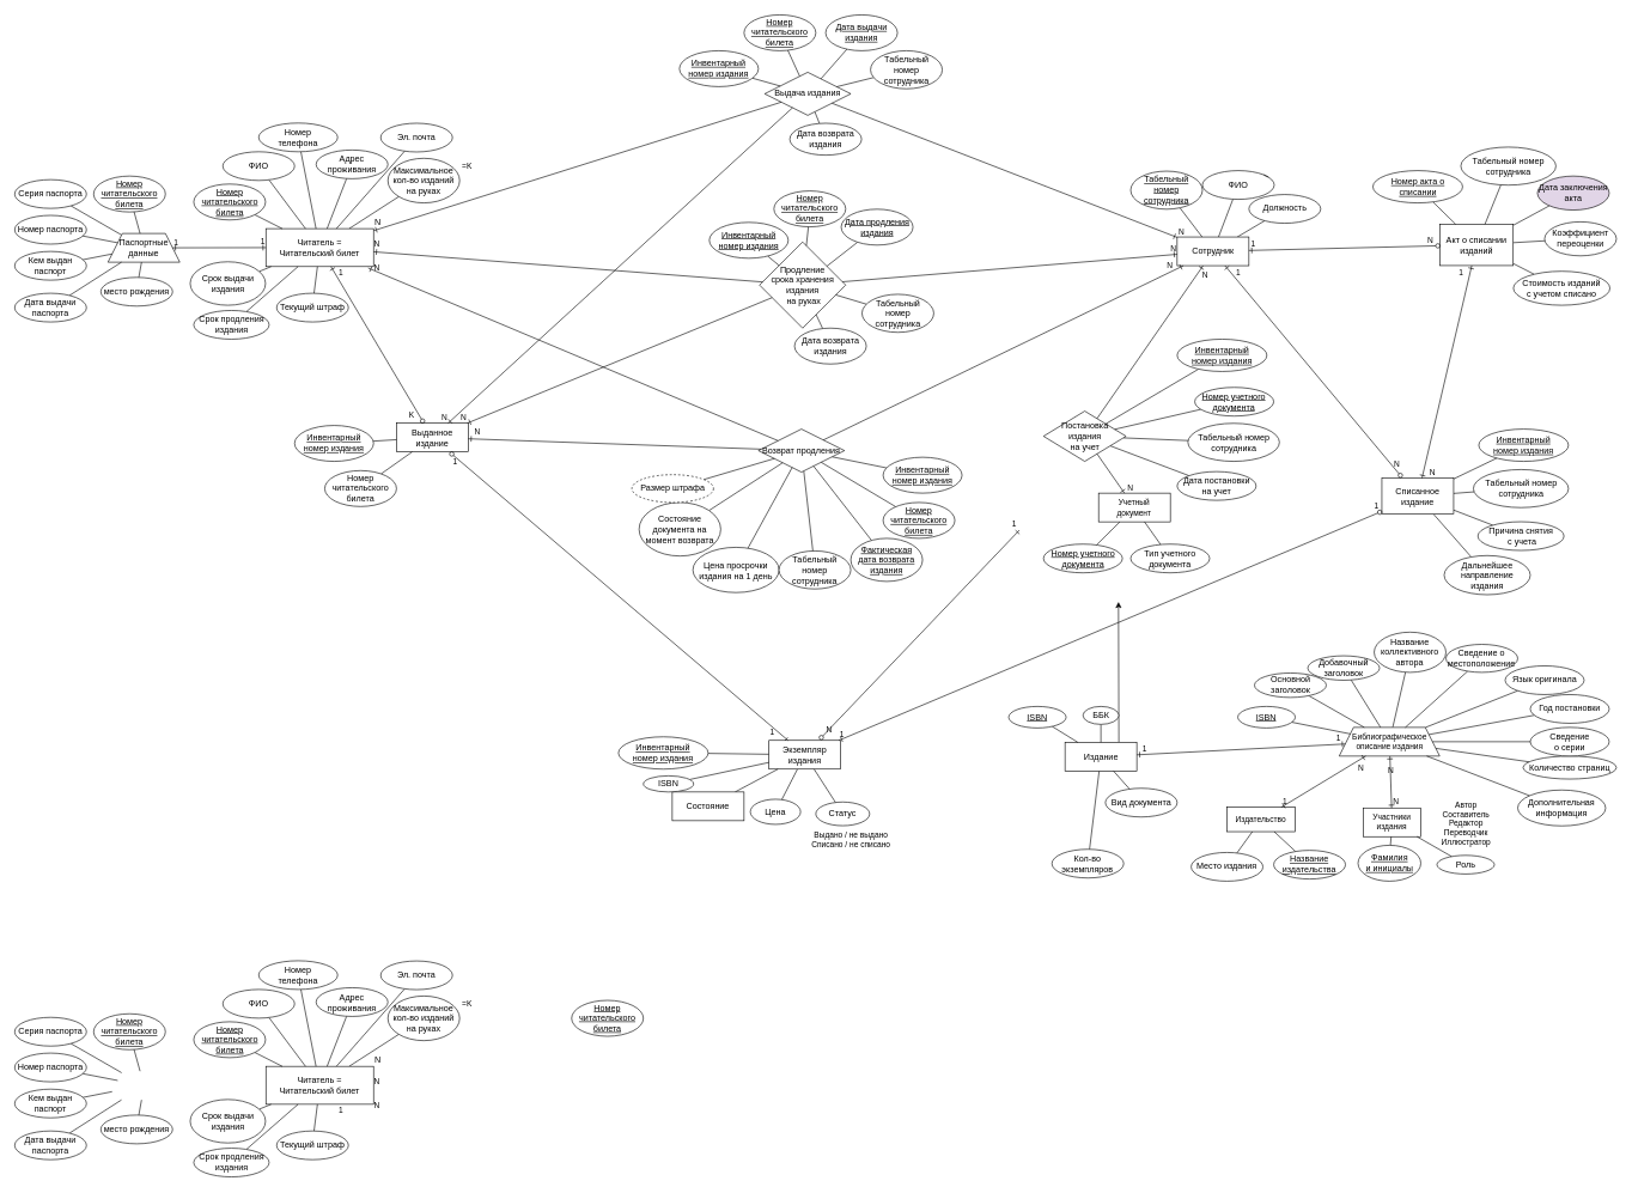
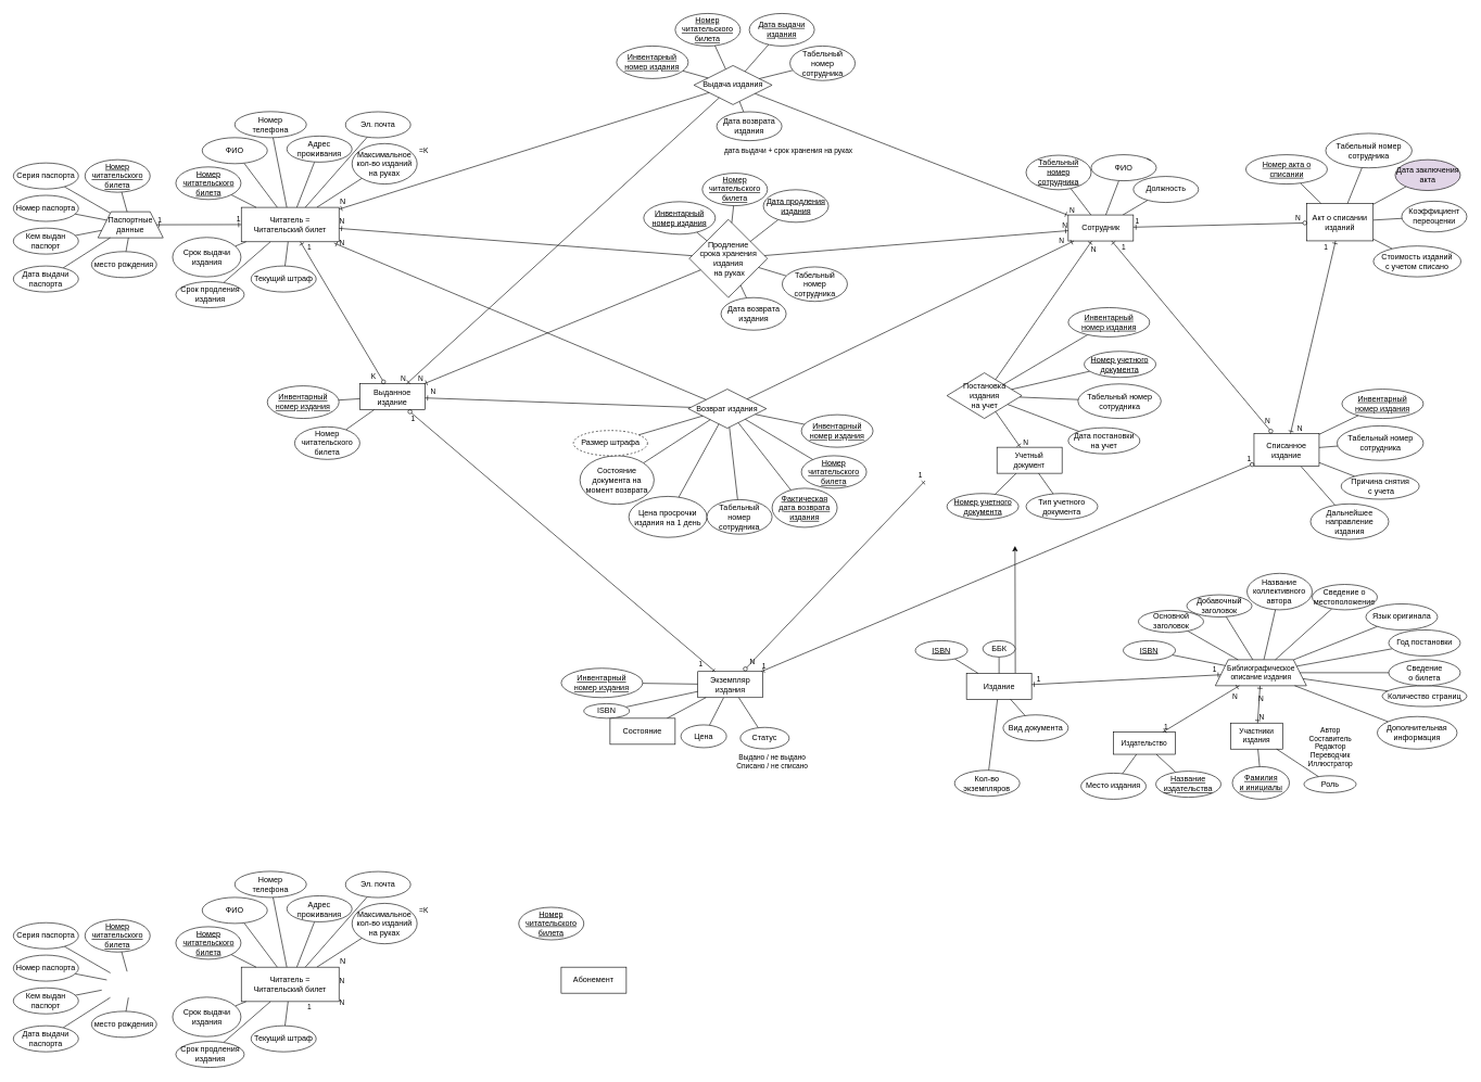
+ <mxCell id="130" value="дата выдачи + срок хранения на руках" style="text;html=1;align=center;verticalAlign=middle;resizable=0;points=[];autosize=1;strokeColor=none;fillColor=none;fontSize=11;fontFamily=Helvetica;fontColor=default;" parent="1" vertex="1"><mxGeometry x="1100" y="215.57" width="220" height="30" as="geometry" /></mxCell>
- <mxCell id="53" value="Возврат продления" style="shape=rhombus;perimeter=rhombusPerimeter;whiteSpace=wrap;html=1;align=center;" parent="1" vertex="1"><mxGeometry x="1056.25" y="597.22" width="120" height="60" as="geometry" /></mxCell>
+ <mxCell id="53" value="Возврат издания" style="shape=rhombus;perimeter=rhombusPerimeter;whiteSpace=wrap;html=1;align=center;" parent="1" vertex="1"><mxGeometry x="1056.25" y="597.22" width="120" height="60" as="geometry" /></mxCell>
- <mxCell id="213" value="&lt;div&gt;Сведение &lt;br&gt;&lt;/div&gt;&lt;div&gt;о серии&lt;/div&gt;" style="ellipse;whiteSpace=wrap;html=1;align=center;" parent="1" vertex="1"><mxGeometry x="2131.77" y="1012.83" width="110" height="40" as="geometry" /></mxCell>
+ <mxCell id="213" value="&lt;div&gt;Сведение &lt;br&gt;&lt;/div&gt;&lt;div&gt;о билета&lt;/div&gt;" style="ellipse;whiteSpace=wrap;html=1;align=center;" parent="1" vertex="1"><mxGeometry x="2131.77" y="1012.83" width="110" height="40" as="geometry" /></mxCell>
- <mxCell id="181" value="Участники издания" style="whiteSpace=wrap;html=1;align=center;fontFamily=Helvetica;fontSize=11;fontColor=default;" parent="1" vertex="1"><mxGeometry x="1899.27" y="1125.15" width="80" height="40" as="geometry" /></mxCell>
+ <mxCell id="181" value="Участники издания" style="whiteSpace=wrap;html=1;align=center;fontFamily=Helvetica;fontSize=11;fontColor=default;" parent="1" vertex="1"><mxGeometry x="1889.27" y="1110.15" width="80" height="40" as="geometry" /></mxCell>
+ <mxCell id="268" value="Абонемент" style="whiteSpace=wrap;html=1;align=center;" parent="1" vertex="1"><mxGeometry x="861.25" y="1485.14" width="100" height="40" as="geometry" /></mxCell>
